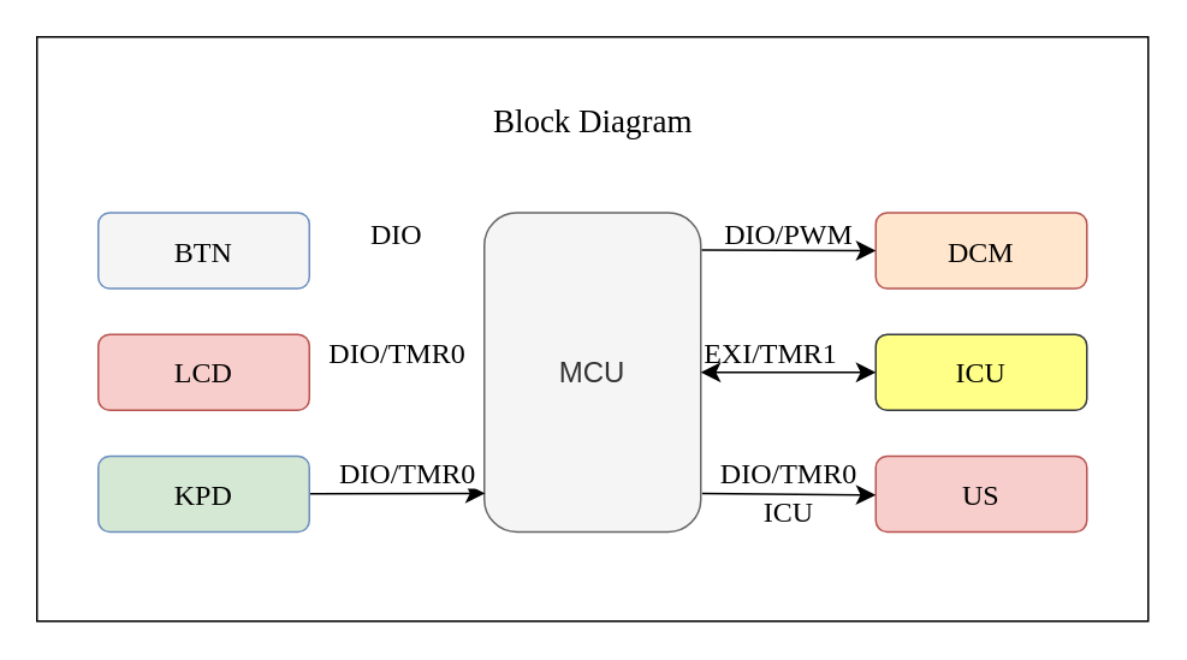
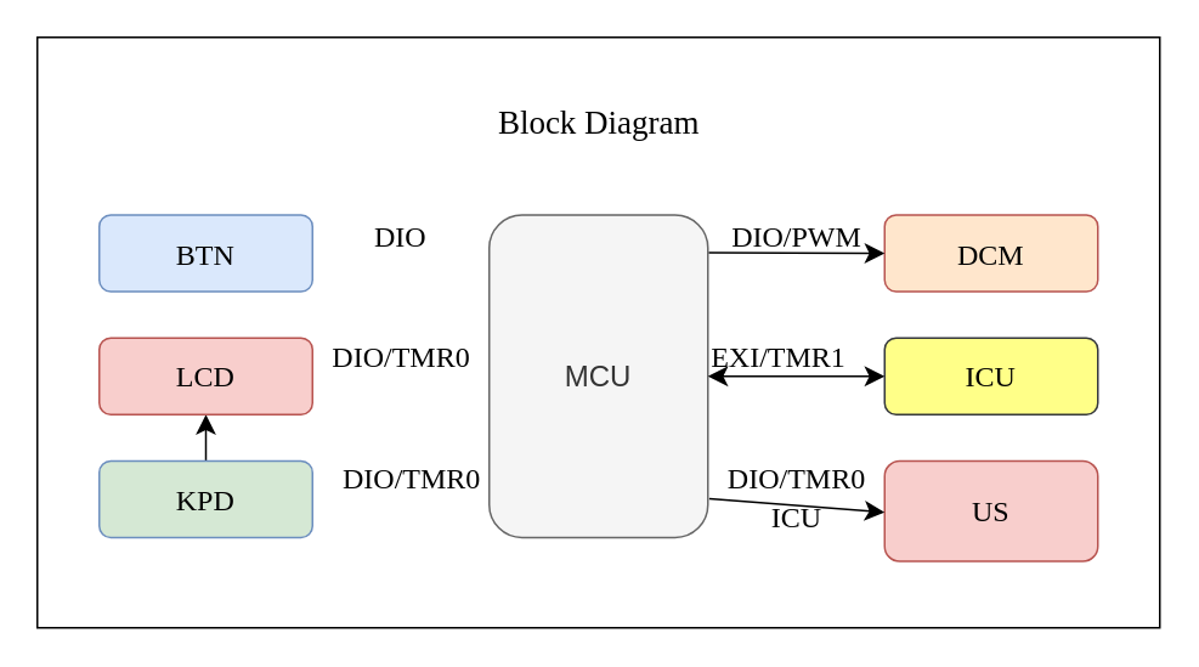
- <mxCell id="4" value="&lt;font face=&quot;Calibri&quot;&gt;BTN&lt;/font&gt;" style="rounded=1;whiteSpace=wrap;html=1;fontSize=16;fillColor=#f5f5f5;strokeColor=#6c8ebf;" parent="1" vertex="1"><mxGeometry x="54" y="117.5" width="117" height="42" as="geometry" /></mxCell>
+ <mxCell id="4" value="&lt;font face=&quot;Calibri&quot;&gt;BTN&lt;/font&gt;" style="rounded=1;whiteSpace=wrap;html=1;fontSize=16;fillColor=#dae8fc;strokeColor=#6c8ebf;" parent="1" vertex="1"><mxGeometry x="54" y="117.5" width="117" height="42" as="geometry" /></mxCell>
- <mxCell id="7" style="edgeStyle=none;curved=1;rounded=0;orthogonalLoop=1;jettySize=auto;html=1;entryX=0.004;entryY=0.879;entryDx=0;entryDy=0;entryPerimeter=0;fontSize=12;startSize=8;endSize=8;" parent="1" source="8" target="3" edge="1"><mxGeometry relative="1" as="geometry" /></mxCell>
+ <mxCell id="7" style="edgeStyle=none;curved=1;rounded=0;orthogonalLoop=1;jettySize=auto;html=1;fontSize=12;startSize=8;endSize=8;" parent="1" source="8" target="12" edge="1"><mxGeometry relative="1" as="geometry" /></mxCell>
- <mxCell id="19" value="&lt;font face=&quot;Calibri&quot;&gt;US&lt;/font&gt;" style="rounded=1;whiteSpace=wrap;html=1;fontSize=16;fillColor=#f8cecc;strokeColor=#b85450;" parent="1" vertex="1"><mxGeometry x="485" y="252.5" width="117" height="42" as="geometry" /></mxCell>
+ <mxCell id="19" value="&lt;font face=&quot;Calibri&quot;&gt;US&lt;/font&gt;" style="rounded=1;whiteSpace=wrap;html=1;fontSize=16;fillColor=#f8cecc;strokeColor=#b85450;" parent="1" vertex="1"><mxGeometry x="485" y="252.5" width="117" height="55" as="geometry" /></mxCell>
